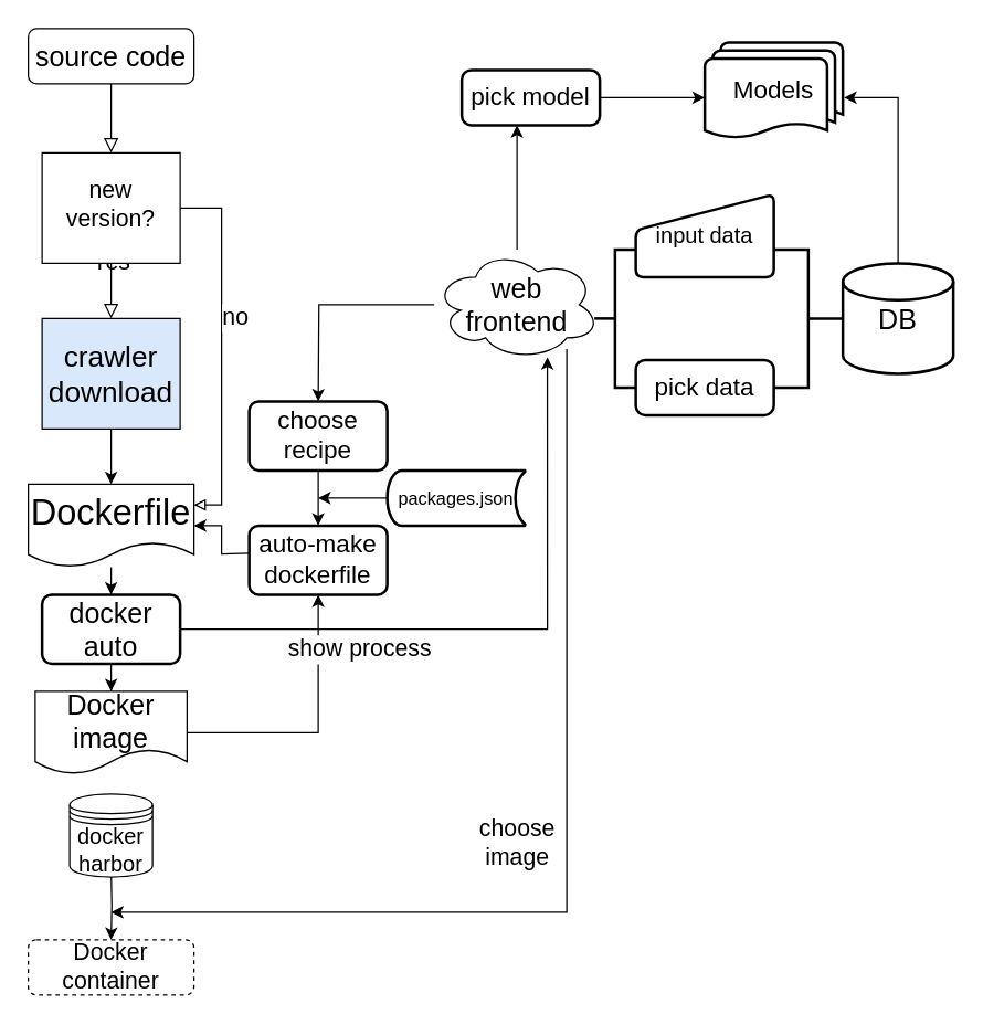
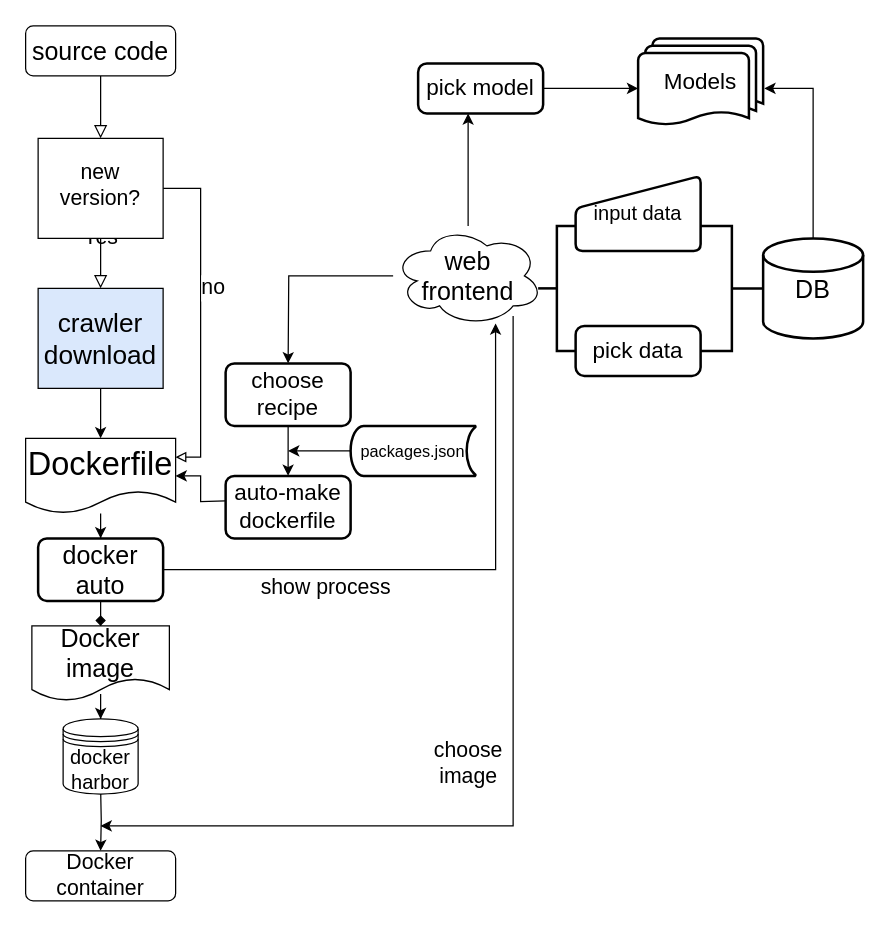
- <mxCell id="24" style="edgeStyle=orthogonalEdgeStyle;rounded=0;orthogonalLoop=1;jettySize=auto;html=1;" parent="1" source="25" target="15" edge="1"><mxGeometry relative="1" as="geometry" /></mxCell>
+ <mxCell id="24" style="edgeStyle=orthogonalEdgeStyle;rounded=0;orthogonalLoop=1;jettySize=auto;html=1;endArrow=diamond;" parent="1" source="25" target="15" edge="1"><mxGeometry relative="1" as="geometry" /></mxCell>
- <mxCell id="13" style="edgeStyle=orthogonalEdgeStyle;rounded=0;orthogonalLoop=1;jettySize=auto;html=1;" parent="1" source="15" target="37" edge="1"><mxGeometry relative="1" as="geometry" /></mxCell>
+ <mxCell id="13" style="edgeStyle=orthogonalEdgeStyle;rounded=0;orthogonalLoop=1;jettySize=auto;html=1;entryX=0.5;entryY=0;entryDx=0;entryDy=0;" parent="1" source="15" target="16" edge="1"><mxGeometry relative="1" as="geometry" /></mxCell>
- <mxCell id="7" value="&lt;font style=&quot;font-size: 17px&quot;&gt;Docker&lt;br&gt;container&lt;/font&gt;" style="rounded=1;whiteSpace=wrap;html=1;fontSize=12;glass=0;strokeWidth=1;shadow=0;dashed=1;" parent="1" vertex="1"><mxGeometry x="20" y="680" width="120" height="40" as="geometry" /></mxCell>
+ <mxCell id="7" value="&lt;font style=&quot;font-size: 17px&quot;&gt;Docker&lt;br&gt;container&lt;/font&gt;" style="rounded=1;whiteSpace=wrap;html=1;fontSize=12;glass=0;strokeWidth=1;shadow=0;" parent="1" vertex="1"><mxGeometry x="20" y="680" width="120" height="40" as="geometry" /></mxCell>
